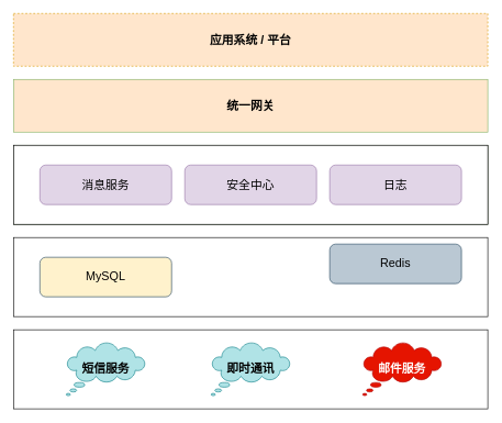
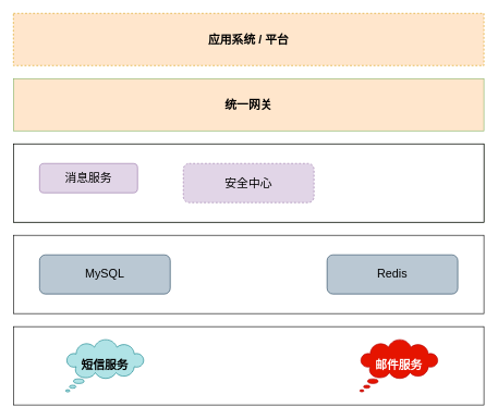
- <mxCell id="17" value="&lt;span style=&quot;font-size: 18px;&quot;&gt;消息服务&lt;/span&gt;" style="rounded=1;whiteSpace=wrap;html=1;fillColor=#e1d5e7;strokeColor=#9673a6;movable=1;resizable=1;rotatable=1;deletable=1;editable=1;locked=0;connectable=1;" parent="15" vertex="1"><mxGeometry x="40" y="30" width="200" height="60" as="geometry" /></mxCell>
+ <mxCell id="17" value="&lt;span style=&quot;font-size: 18px;&quot;&gt;消息服务&lt;/span&gt;" style="rounded=1;whiteSpace=wrap;html=1;fillColor=#e1d5e7;strokeColor=#9673a6;movable=1;resizable=1;rotatable=1;deletable=1;editable=1;locked=0;connectable=1;" parent="15" vertex="1"><mxGeometry x="40" y="30" width="150" height="45" as="geometry" /></mxCell>
- <mxCell id="18" value="&lt;font style=&quot;font-size: 18px;&quot;&gt;安全中心&lt;/font&gt;" style="rounded=1;whiteSpace=wrap;html=1;fillColor=#e1d5e7;strokeColor=#9673a6;movable=1;resizable=1;rotatable=1;deletable=1;editable=1;locked=0;connectable=1;" parent="15" vertex="1"><mxGeometry x="260" y="30" width="200" height="60" as="geometry" /></mxCell>
+ <mxCell id="18" value="&lt;font style=&quot;font-size: 18px;&quot;&gt;安全中心&lt;/font&gt;" style="rounded=1;whiteSpace=wrap;html=1;fillColor=#e1d5e7;strokeColor=#9673a6;movable=1;resizable=1;rotatable=1;deletable=1;editable=1;locked=0;connectable=1;dashed=1;" parent="15" vertex="1"><mxGeometry x="260" y="30" width="200" height="60" as="geometry" /></mxCell>
- <mxCell id="19" value="&lt;font style=&quot;font-size: 18px;&quot;&gt;日志&lt;/font&gt;" style="rounded=1;whiteSpace=wrap;html=1;fillColor=#e1d5e7;strokeColor=#9673a6;movable=1;resizable=1;rotatable=1;deletable=1;editable=1;locked=0;connectable=1;" parent="15" vertex="1"><mxGeometry x="480" y="30" width="200" height="60" as="geometry" /></mxCell>
- <mxCell id="8" value="&lt;font style=&quot;font-size: 18px;&quot;&gt;Redis&lt;/font&gt;" style="rounded=1;whiteSpace=wrap;html=1;fillColor=#bac8d3;strokeColor=#23445d;movable=1;resizable=1;rotatable=1;deletable=1;editable=1;locked=0;connectable=1;" parent="5" vertex="1"><mxGeometry x="480" y="10" width="200" height="60" as="geometry" /></mxCell>
+ <mxCell id="8" value="&lt;font style=&quot;font-size: 18px;&quot;&gt;Redis&lt;/font&gt;" style="rounded=1;whiteSpace=wrap;html=1;fillColor=#bac8d3;strokeColor=#23445d;movable=1;resizable=1;rotatable=1;deletable=1;editable=1;locked=0;connectable=1;" parent="5" vertex="1"><mxGeometry x="480" y="30" width="200" height="60" as="geometry" /></mxCell>
- <mxCell id="7" value="&lt;font style=&quot;font-size: 18px;&quot;&gt;MySQL&lt;/font&gt;" style="rounded=1;whiteSpace=wrap;html=1;fillColor=#fff2cc;strokeColor=#23445d;movable=1;resizable=1;rotatable=1;deletable=1;editable=1;locked=0;connectable=1;" parent="5" vertex="1"><mxGeometry x="40" y="30" width="200" height="60" as="geometry" /></mxCell>
+ <mxCell id="7" value="&lt;font style=&quot;font-size: 18px;&quot;&gt;MySQL&lt;/font&gt;" style="rounded=1;whiteSpace=wrap;html=1;fillColor=#bac8d3;strokeColor=#23445d;movable=1;resizable=1;rotatable=1;deletable=1;editable=1;locked=0;connectable=1;" parent="5" vertex="1"><mxGeometry x="40" y="30" width="200" height="60" as="geometry" /></mxCell>
- <mxCell id="13" value="&lt;font style=&quot;font-size: 18px;&quot;&gt;&lt;b&gt;即时通讯&lt;/b&gt;&lt;/font&gt;" style="whiteSpace=wrap;html=1;shape=mxgraph.basic.cloud_callout;fillColor=#b0e3e6;strokeColor=#0e8088;" parent="11" vertex="1"><mxGeometry x="220" width="120" height="80" as="geometry" /></mxCell>
